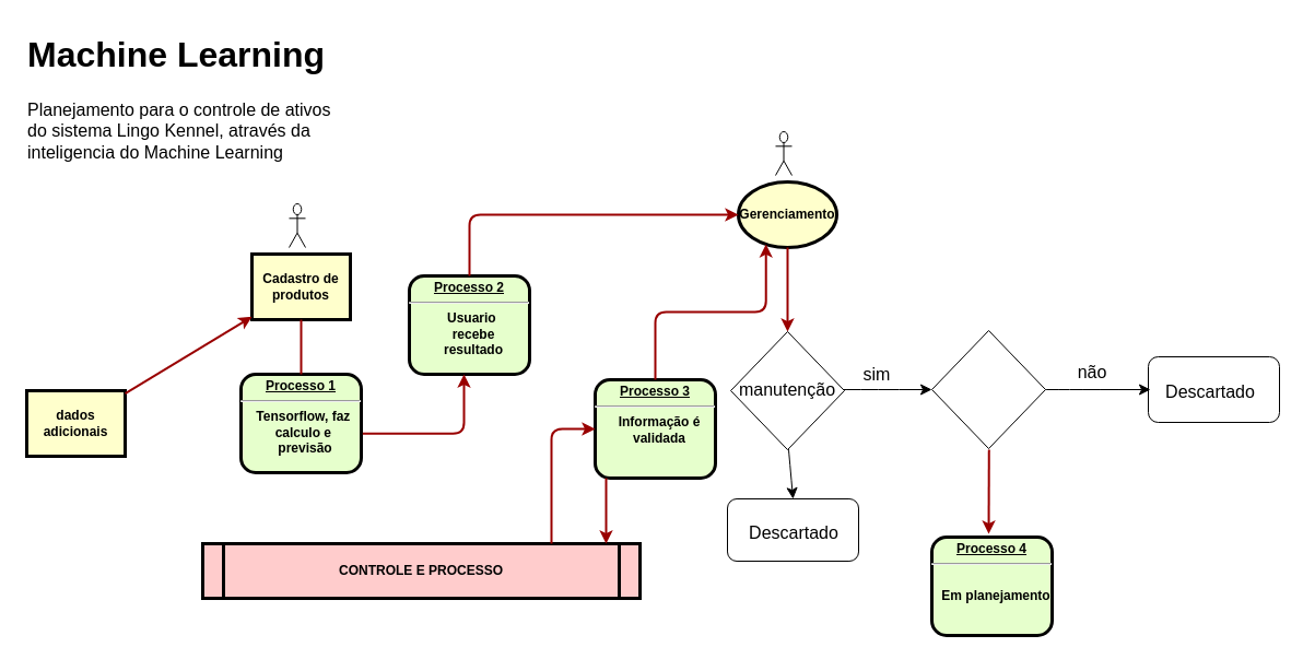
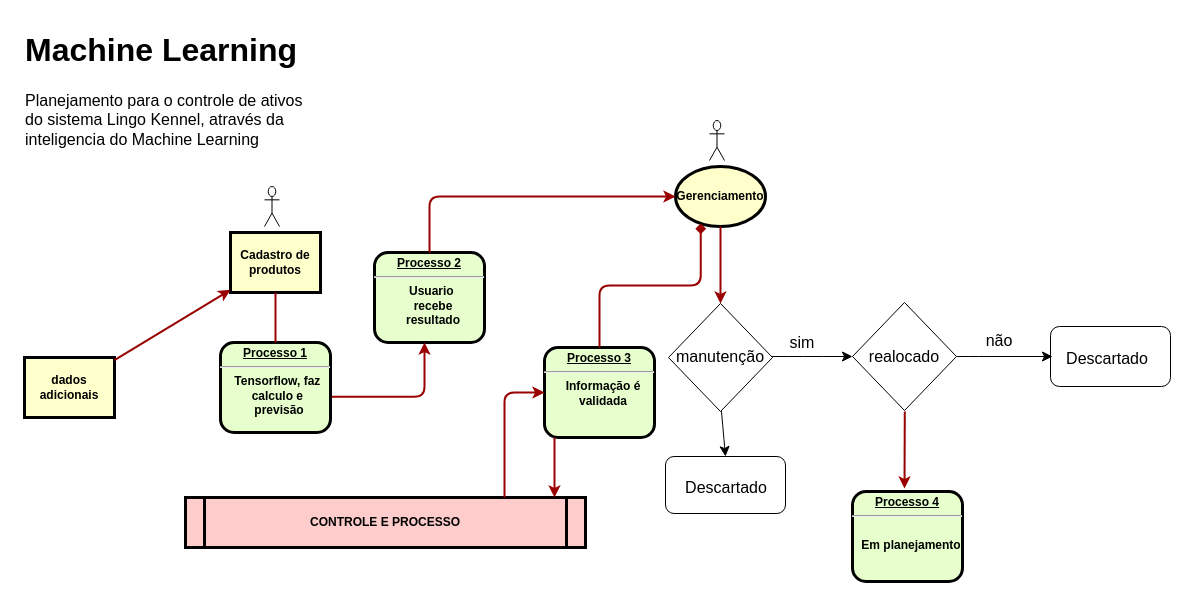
- <mxCell id="14" value="" style="edgeStyle=elbowEdgeStyle;elbow=vertical;entryX=0.25;entryY=1;strokeColor=#990000;strokeWidth=2" parent="1" source="8" target="9" edge="1"><mxGeometry width="100" height="100" relative="1" as="geometry"><mxPoint x="514" y="356" as="sourcePoint" /><mxPoint x="614" y="256" as="targetPoint" /></mxGeometry></mxCell>
+ <mxCell id="14" value="" style="edgeStyle=elbowEdgeStyle;elbow=vertical;entryX=0.25;entryY=1;strokeColor=#990000;strokeWidth=2;endArrow=diamond;" parent="1" source="8" target="9" edge="1"><mxGeometry width="100" height="100" relative="1" as="geometry"><mxPoint x="514" y="356" as="sourcePoint" /><mxPoint x="614" y="256" as="targetPoint" /></mxGeometry></mxCell>
+ <mxCell id="24" value="realocado" style="text;html=1;strokeColor=none;fillColor=none;align=center;verticalAlign=middle;whiteSpace=wrap;rounded=0;fontSize=16;" vertex="1" parent="1"><mxGeometry x="874" y="341" width="60" height="30" as="geometry" /></mxCell>
